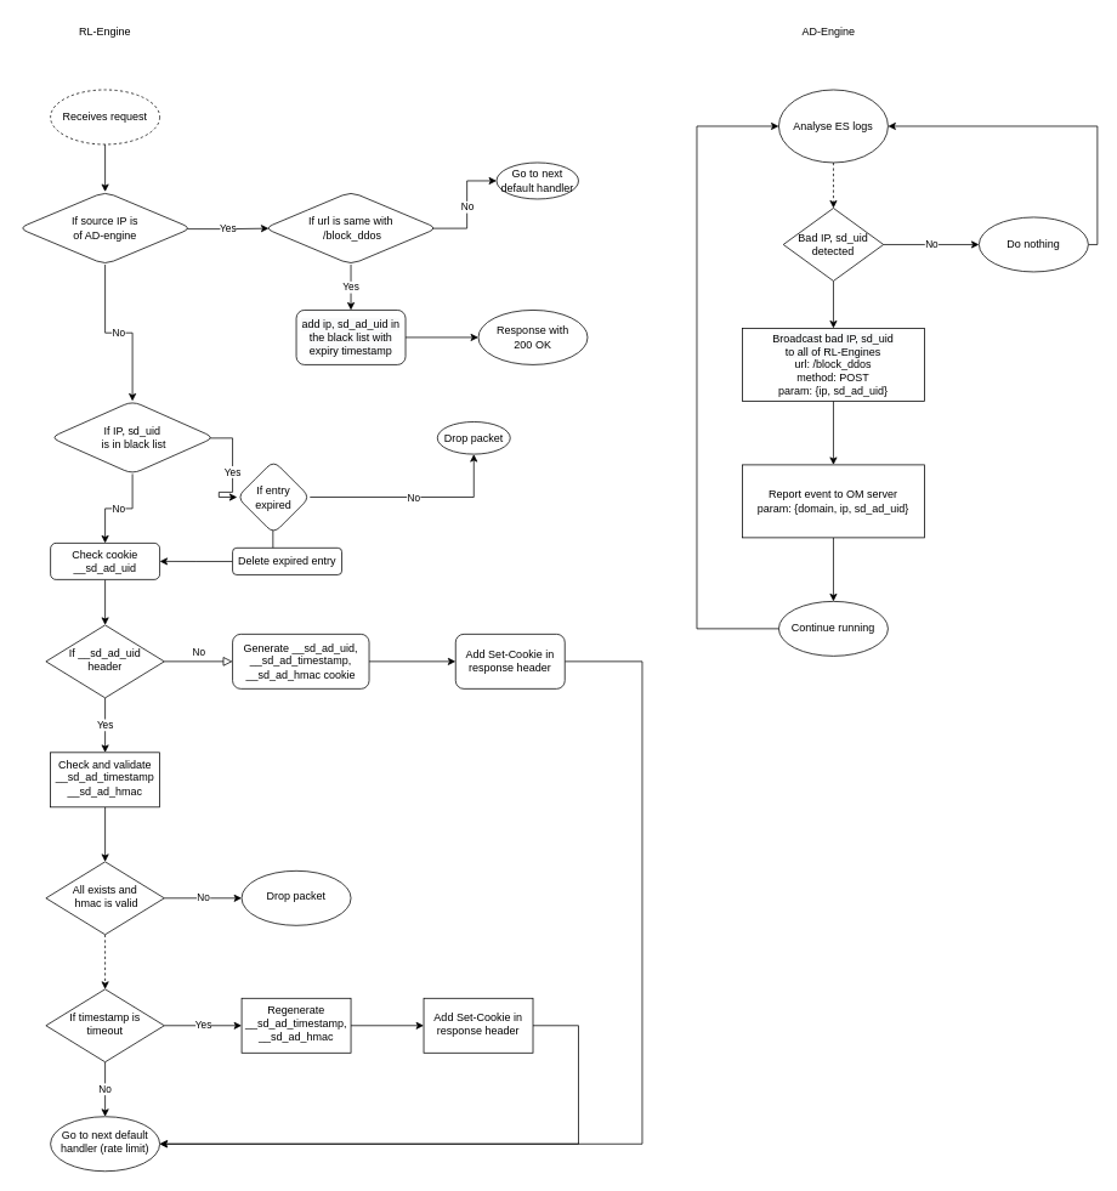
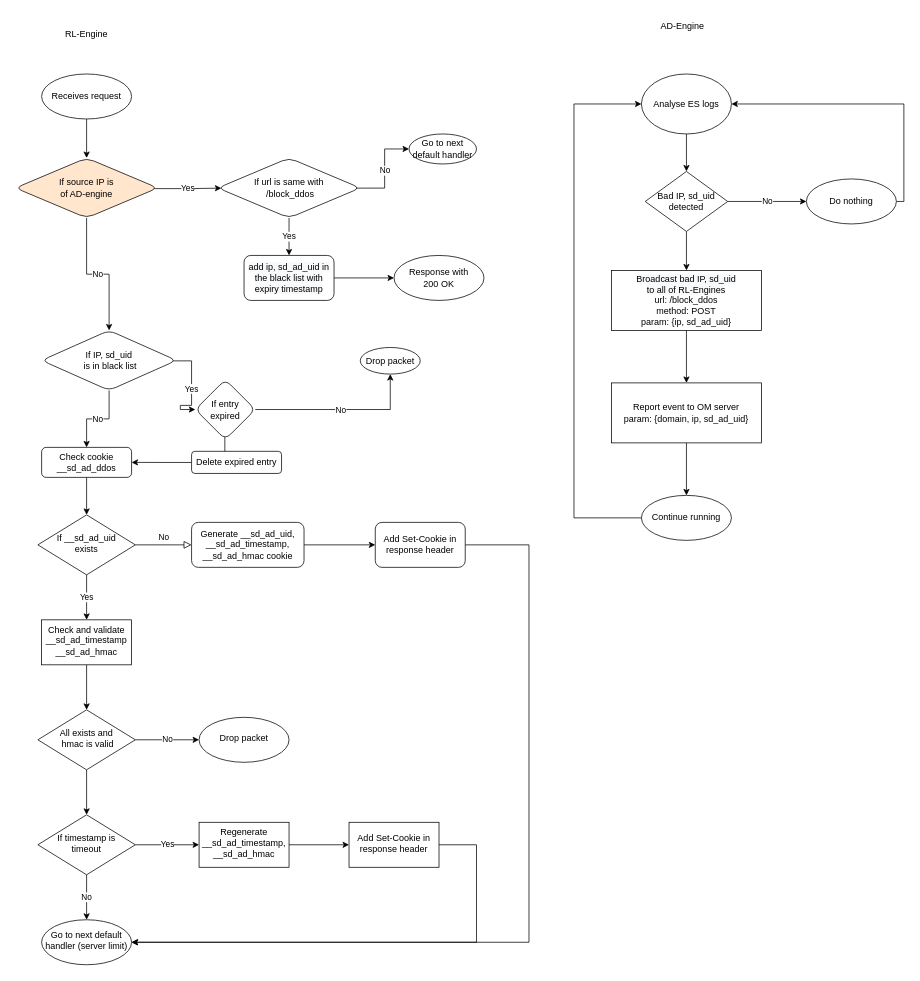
- <mxCell id="23" value="RL-Engine" style="text;html=1;strokeColor=none;fillColor=none;align=center;verticalAlign=middle;whiteSpace=wrap;rounded=0;" parent="1" vertex="1"><mxGeometry x="85" y="20" width="60" height="30" as="geometry" /></mxCell>
+ <mxCell id="23" value="RL-Engine" style="text;html=1;strokeColor=none;fillColor=none;align=center;verticalAlign=middle;whiteSpace=wrap;rounded=0;" parent="1" vertex="1"><mxGeometry x="85" y="30" width="60" height="30" as="geometry" /></mxCell>
- <mxCell id="10" value="Receives request" style="ellipse;whiteSpace=wrap;html=1;rounded=1;glass=0;strokeWidth=1;shadow=0;dashed=1;" parent="1" vertex="1"><mxGeometry x="55" y="98" width="120" height="60" as="geometry" /></mxCell>
+ <mxCell id="10" value="Receives request" style="ellipse;whiteSpace=wrap;html=1;rounded=1;glass=0;strokeWidth=1;shadow=0;" parent="1" vertex="1"><mxGeometry x="55" y="98" width="120" height="60" as="geometry" /></mxCell>
- <mxCell id="25" value="" style="edgeStyle=orthogonalEdgeStyle;rounded=0;orthogonalLoop=1;jettySize=auto;html=1;dashed=1;" parent="1" source="26" target="29" edge="1"><mxGeometry relative="1" as="geometry" /></mxCell>
+ <mxCell id="25" value="" style="edgeStyle=orthogonalEdgeStyle;rounded=0;orthogonalLoop=1;jettySize=auto;html=1;" parent="1" source="26" target="29" edge="1"><mxGeometry relative="1" as="geometry" /></mxCell>
- <mxCell id="38" value="If source IP is &lt;br&gt;of AD-engine" style="rhombus;whiteSpace=wrap;html=1;rounded=1;glass=0;strokeWidth=1;shadow=0;" parent="1" vertex="1"><mxGeometry x="20" y="210" width="190" height="80" as="geometry" /></mxCell>
+ <mxCell id="38" value="If source IP is &lt;br&gt;of AD-engine" style="rhombus;whiteSpace=wrap;html=1;rounded=1;glass=0;strokeWidth=1;shadow=0;fillColor=#ffe6cc;" parent="1" vertex="1"><mxGeometry x="20" y="210" width="190" height="80" as="geometry" /></mxCell>
- <mxCell id="3" value="Check cookie __sd_ad_uid" style="rounded=1;whiteSpace=wrap;html=1;fontSize=12;glass=0;strokeWidth=1;shadow=0;" parent="1" vertex="1"><mxGeometry x="55" y="596" width="120" height="40" as="geometry" /></mxCell>
+ <mxCell id="3" value="Check cookie __sd_ad_ddos" style="rounded=1;whiteSpace=wrap;html=1;fontSize=12;glass=0;strokeWidth=1;shadow=0;" parent="1" vertex="1"><mxGeometry x="55" y="596" width="120" height="40" as="geometry" /></mxCell>
- <mxCell id="6" value="If __sd_ad_uid &lt;br&gt;header" style="rhombus;whiteSpace=wrap;html=1;shadow=0;fontFamily=Helvetica;fontSize=12;align=center;strokeWidth=1;spacing=6;spacingTop=-4;" parent="1" vertex="1"><mxGeometry x="50" y="686" width="130" height="80" as="geometry" /></mxCell>
+ <mxCell id="6" value="If __sd_ad_uid &lt;br&gt;exists" style="rhombus;whiteSpace=wrap;html=1;shadow=0;fontFamily=Helvetica;fontSize=12;align=center;strokeWidth=1;spacing=6;spacingTop=-4;" parent="1" vertex="1"><mxGeometry x="50" y="686" width="130" height="80" as="geometry" /></mxCell>
- <mxCell id="14" value="" style="edgeStyle=orthogonalEdgeStyle;rounded=0;orthogonalLoop=1;jettySize=auto;html=1;dashed=1;" parent="1" source="15" target="19" edge="1"><mxGeometry relative="1" as="geometry" /></mxCell>
+ <mxCell id="14" value="" style="edgeStyle=orthogonalEdgeStyle;rounded=0;orthogonalLoop=1;jettySize=auto;html=1;" parent="1" source="15" target="19" edge="1"><mxGeometry relative="1" as="geometry" /></mxCell>
- <mxCell id="22" value="Go to next default handler (rate limit)" style="ellipse;whiteSpace=wrap;html=1;shadow=0;strokeWidth=1;spacing=6;spacingTop=-4;" parent="1" vertex="1"><mxGeometry x="55" y="1226" width="120" height="60" as="geometry" /></mxCell>
+ <mxCell id="22" value="Go to next default handler (server limit)" style="ellipse;whiteSpace=wrap;html=1;shadow=0;strokeWidth=1;spacing=6;spacingTop=-4;" parent="1" vertex="1"><mxGeometry x="55" y="1226" width="120" height="60" as="geometry" /></mxCell>
